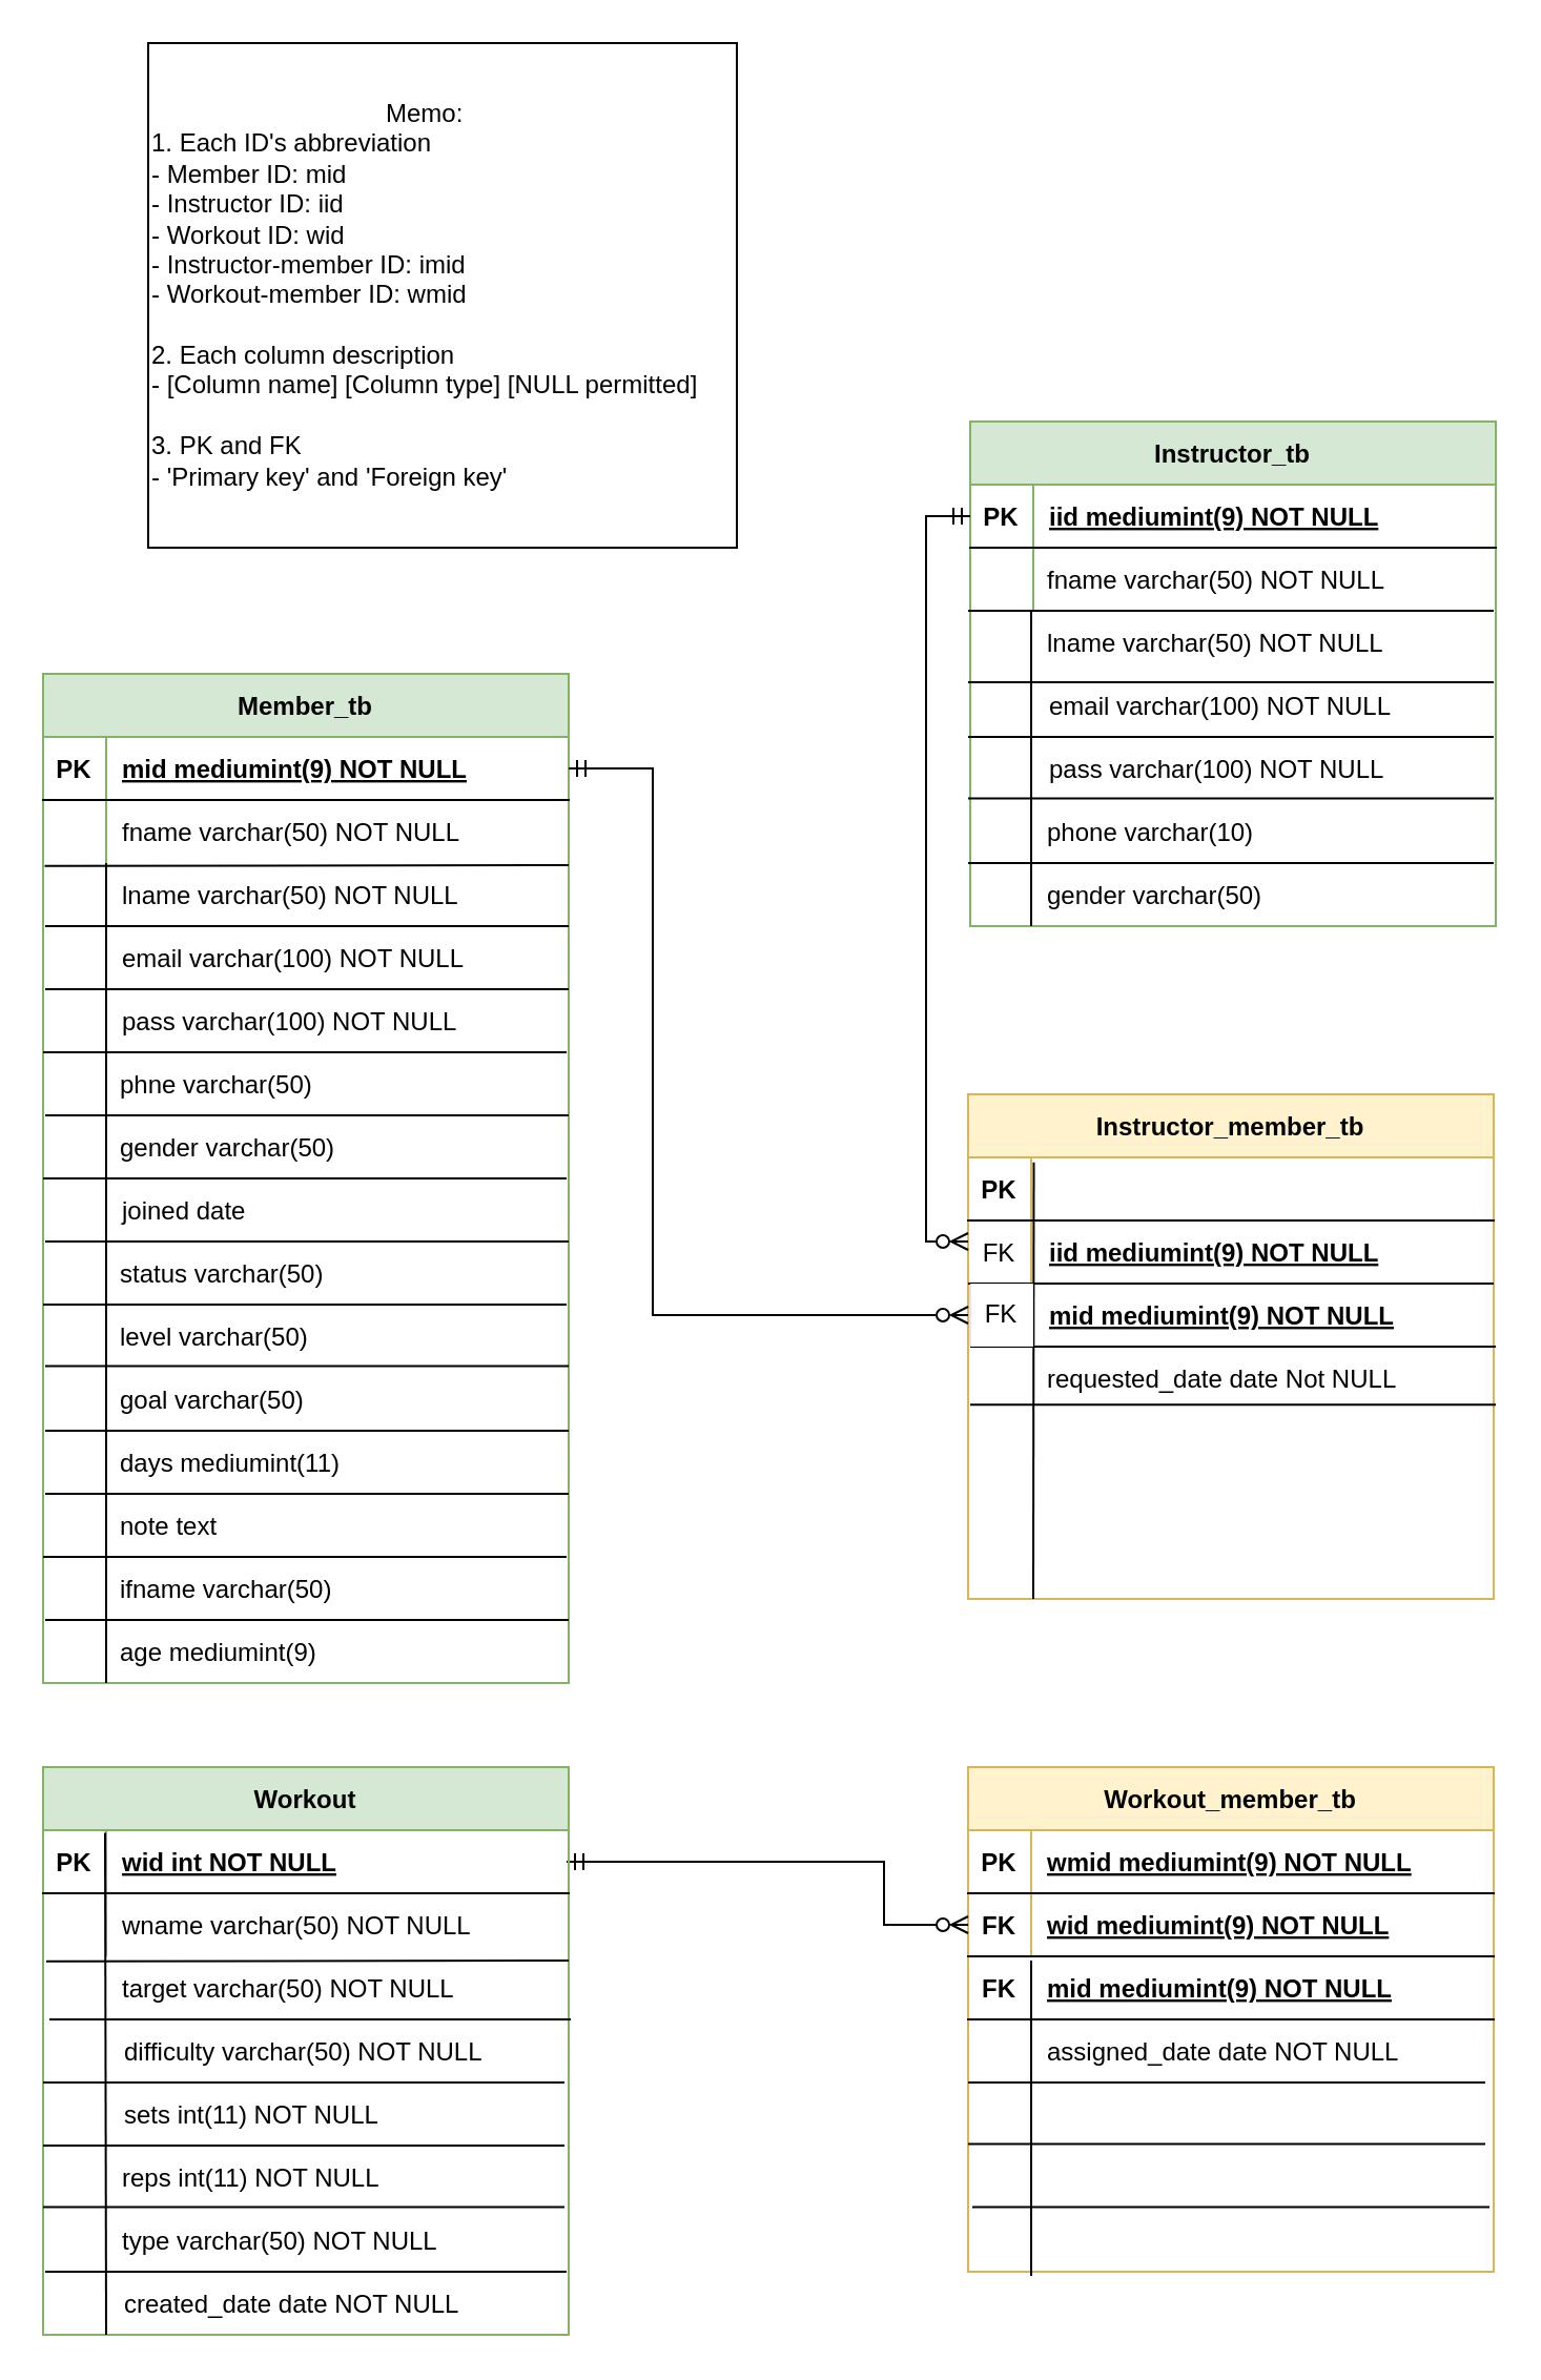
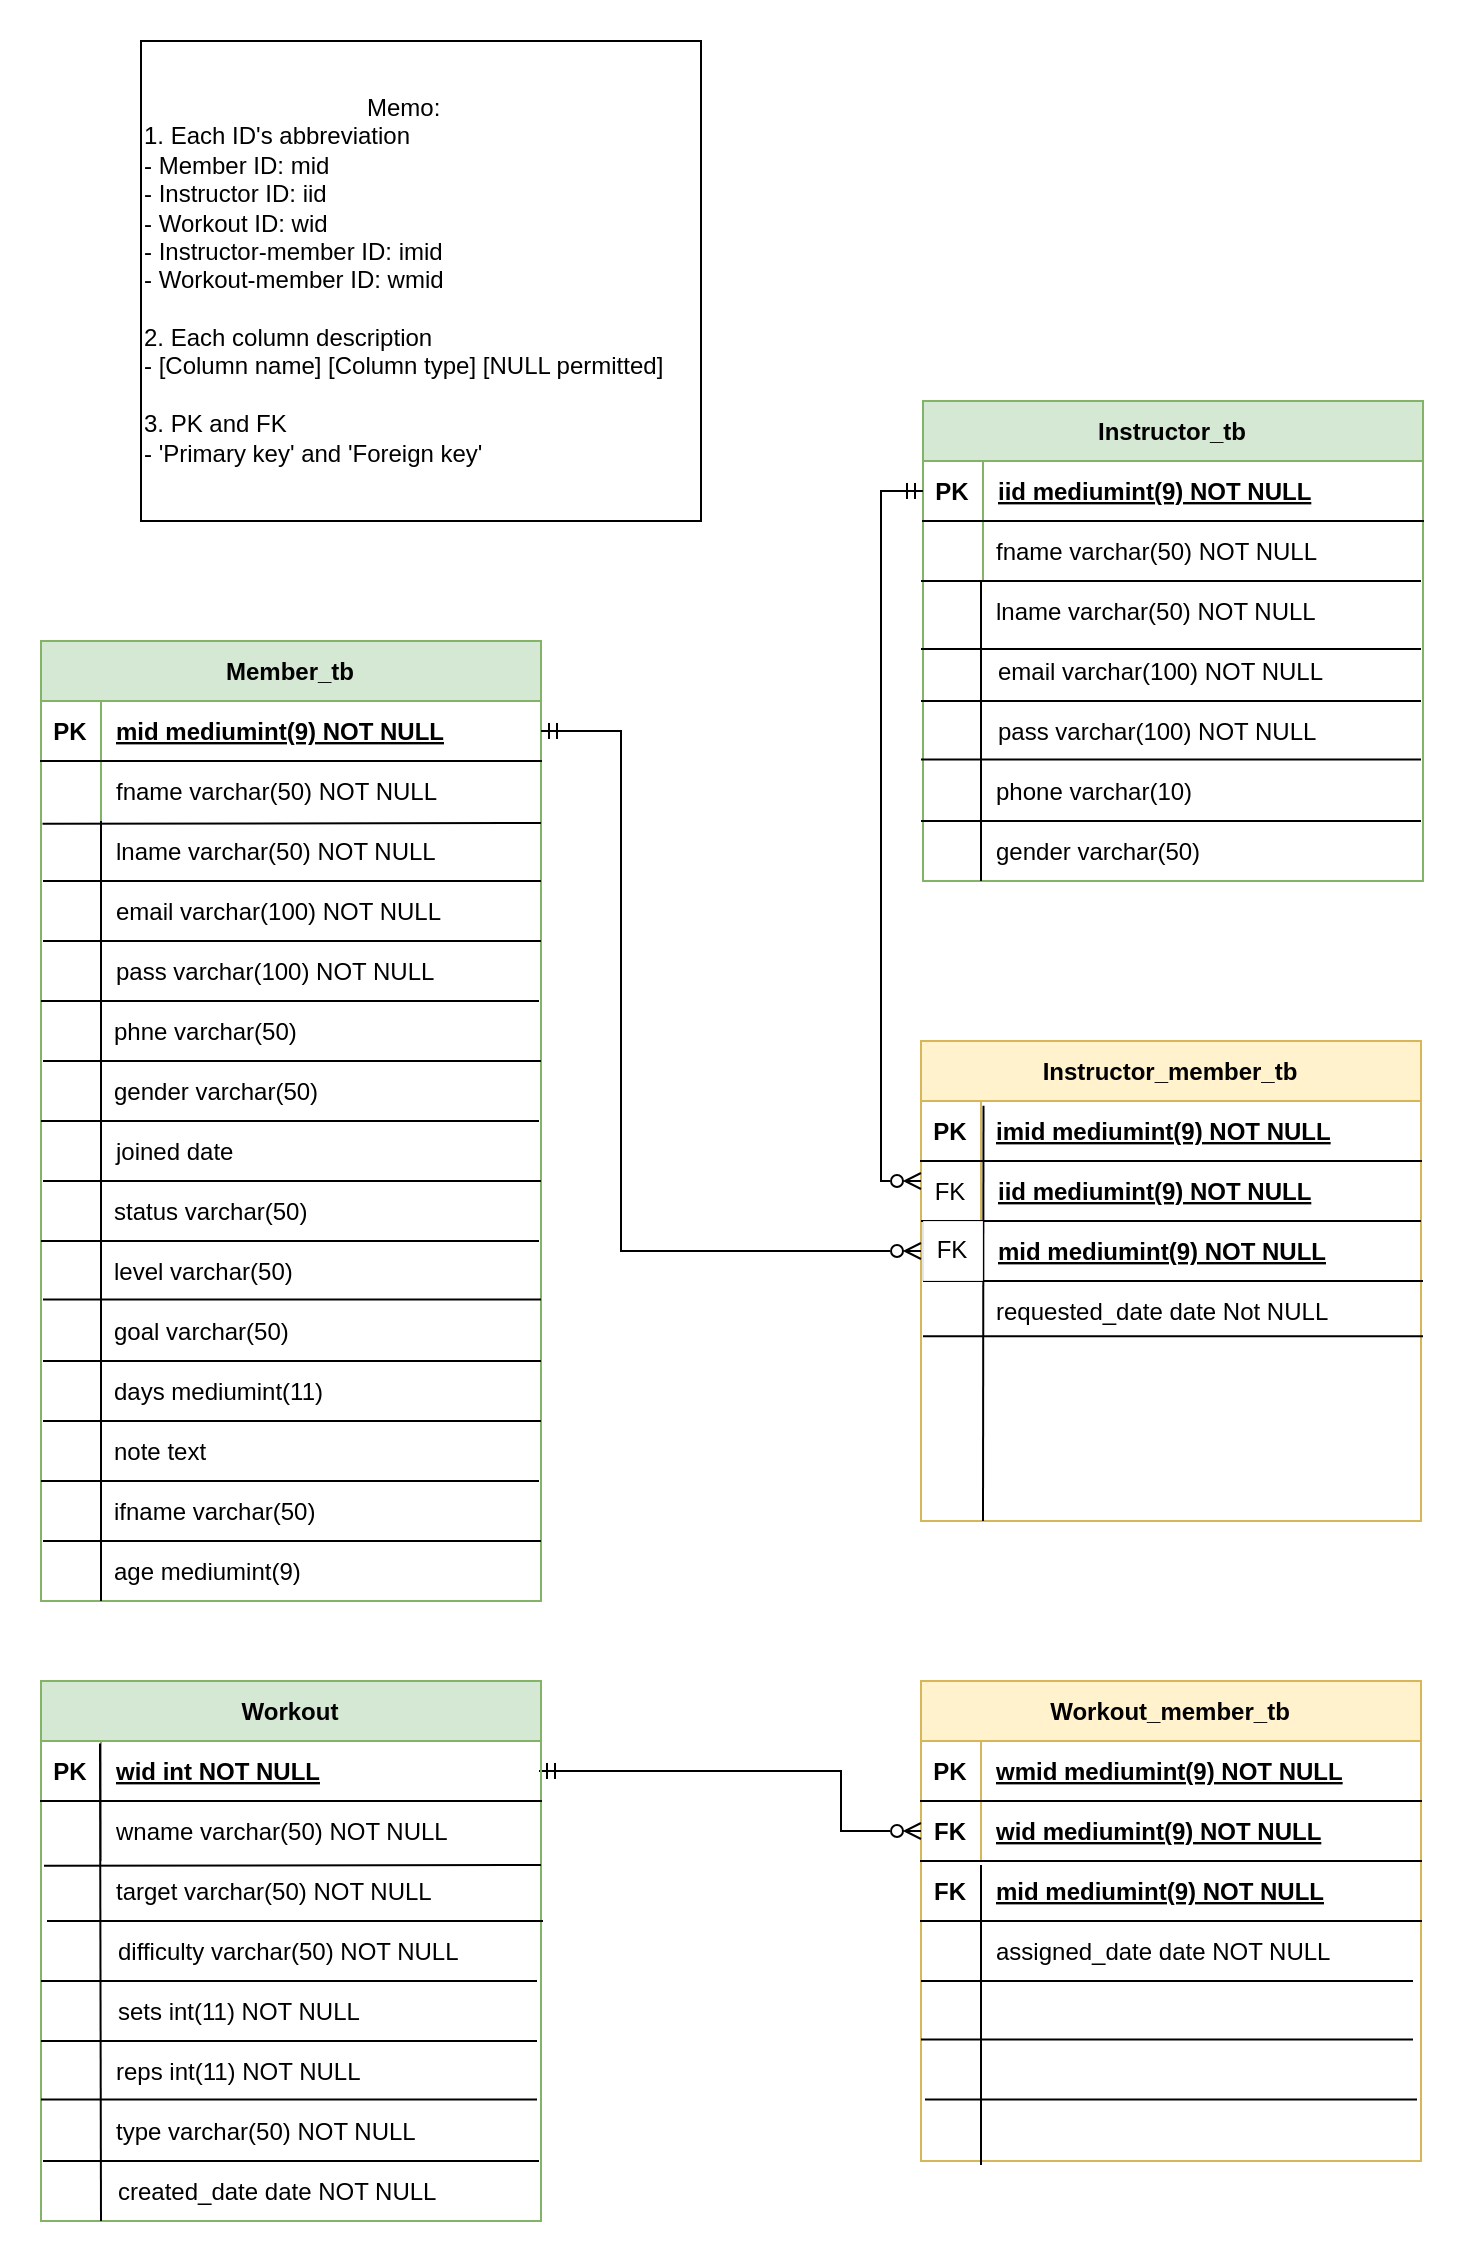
+ <mxCell id="71" value="imid mediumint(9) NOT NULL " style="shape=partialRectangle;overflow=hidden;connectable=0;fillColor=none;top=0;left=0;bottom=0;right=0;align=left;spacingLeft=6;fontStyle=5;" parent="69" vertex="1"><mxGeometry x="30" width="220" height="30" as="geometry"><mxRectangle width="220" height="30" as="alternateBounds" /></mxGeometry></mxCell>
